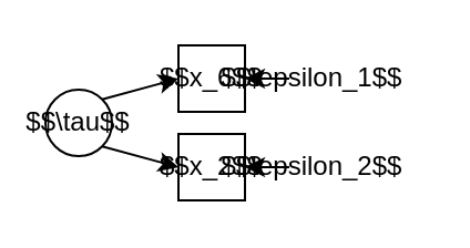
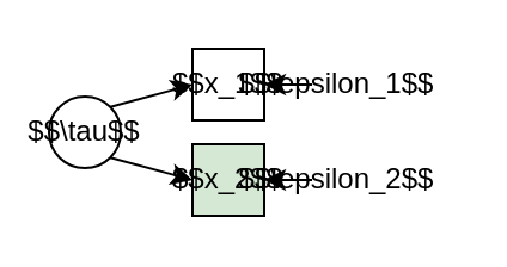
- <mxCell id="6" value="$$x_6$$" style="rounded=0;whiteSpace=wrap;html=1;fontSize=12;" vertex="1" parent="1"><mxGeometry x="80" y="20" width="30" height="30" as="geometry" /></mxCell>
+ <mxCell id="6" value="$$x_1$$" style="rounded=0;whiteSpace=wrap;html=1;fontSize=12;" vertex="1" parent="1"><mxGeometry x="80" y="20" width="30" height="30" as="geometry" /></mxCell>
- <mxCell id="8" value="$$x_2$$" style="rounded=0;whiteSpace=wrap;html=1;fontSize=12;" vertex="1" parent="1"><mxGeometry x="80" y="60" width="30" height="30" as="geometry" /></mxCell>
+ <mxCell id="8" value="$$x_2$$" style="rounded=0;whiteSpace=wrap;html=1;fontSize=12;fillColor=#d5e8d4;" vertex="1" parent="1"><mxGeometry x="80" y="60" width="30" height="30" as="geometry" /></mxCell>
